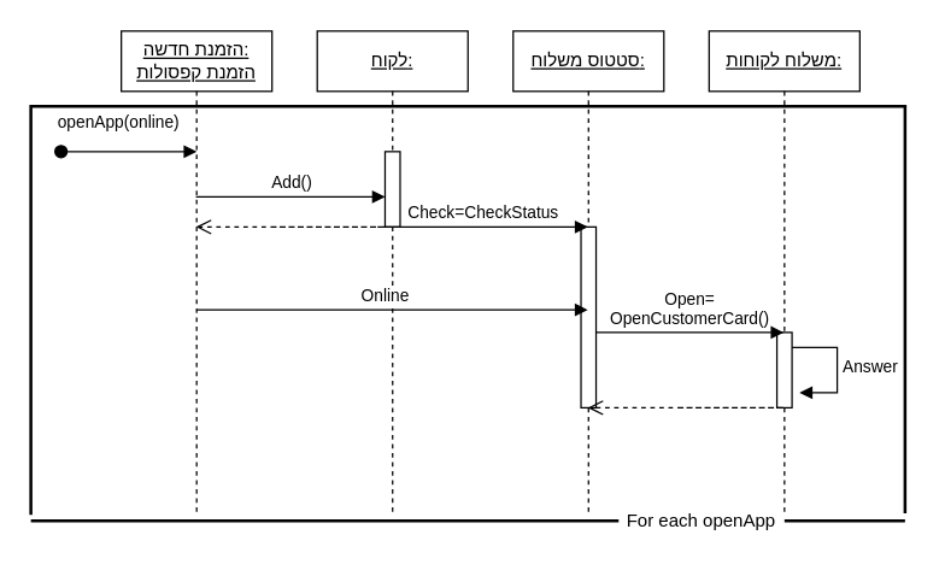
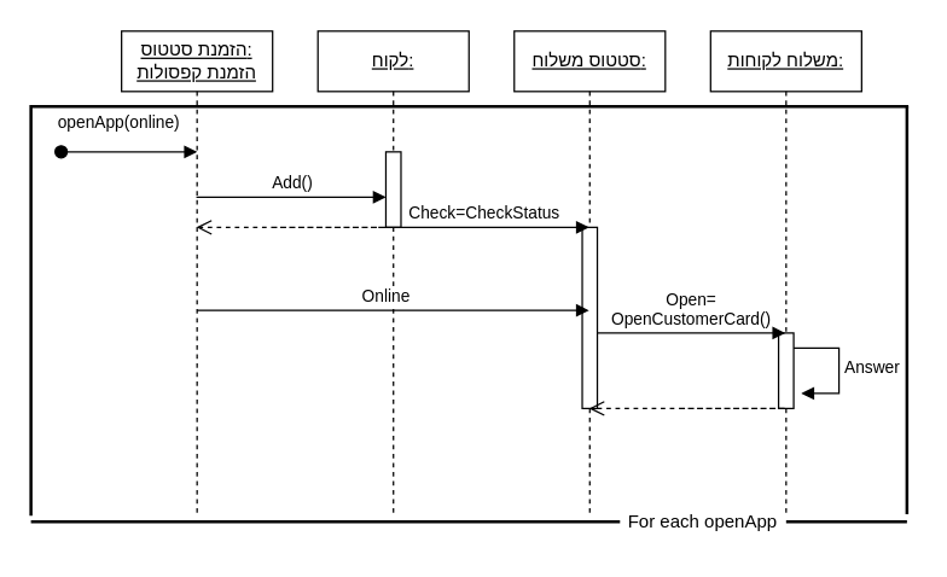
- <mxCell id="2" value="&lt;u&gt;הזמנת חדשה:&lt;/u&gt;&lt;div&gt;&lt;u&gt;הזמנת קפסולות&lt;/u&gt;&lt;/div&gt;" style="shape=umlLifeline;perimeter=lifelinePerimeter;whiteSpace=wrap;html=1;container=0;dropTarget=0;collapsible=0;recursiveResize=0;outlineConnect=0;portConstraint=eastwest;newEdgeStyle={&quot;edgeStyle&quot;:&quot;elbowEdgeStyle&quot;,&quot;elbow&quot;:&quot;vertical&quot;,&quot;curved&quot;:0,&quot;rounded&quot;:0};" parent="1" vertex="1"><mxGeometry x="80" y="20" width="100" height="320" as="geometry" /></mxCell>
+ <mxCell id="2" value="&lt;u&gt;הזמנת סטטוס:&lt;/u&gt;&lt;div&gt;&lt;u&gt;הזמנת קפסולות&lt;/u&gt;&lt;/div&gt;" style="shape=umlLifeline;perimeter=lifelinePerimeter;whiteSpace=wrap;html=1;container=0;dropTarget=0;collapsible=0;recursiveResize=0;outlineConnect=0;portConstraint=eastwest;newEdgeStyle={&quot;edgeStyle&quot;:&quot;elbowEdgeStyle&quot;,&quot;elbow&quot;:&quot;vertical&quot;,&quot;curved&quot;:0,&quot;rounded&quot;:0};" parent="1" vertex="1"><mxGeometry x="80" y="20" width="100" height="320" as="geometry" /></mxCell>
